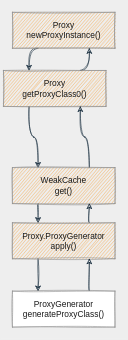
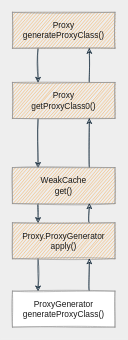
- <mxCell id="3" value="&lt;font style=&quot;font-size: 14px&quot;&gt;Proxy&lt;br&gt;newProxyInstance()&lt;/font&gt;" style="rounded=0;whiteSpace=wrap;html=1;sketch=1;fontColor=#1A1A1A;strokeColor=#909090;fillColor=#F5AB50;" vertex="1" parent="1"><mxGeometry x="20" y="20" width="171" height="60" as="geometry" /></mxCell>
+ <mxCell id="3" value="&lt;font style=&quot;font-size: 14px&quot;&gt;Proxy&lt;br&gt;generateProxyClass()&lt;/font&gt;" style="rounded=0;whiteSpace=wrap;html=1;sketch=1;fontColor=#1A1A1A;strokeColor=#909090;fillColor=#F5AB50;" vertex="1" parent="1"><mxGeometry x="20" y="20" width="171" height="60" as="geometry" /></mxCell>
- <mxCell id="6" value="&lt;font style=&quot;font-size: 14px&quot;&gt;Proxy&lt;br&gt;getProxyClass0()&lt;/font&gt;" style="rounded=0;whiteSpace=wrap;html=1;sketch=1;fontColor=#1A1A1A;strokeColor=#909090;fillColor=#F5AB50;" vertex="1" parent="1"><mxGeometry x="5" y="117" width="171" height="60" as="geometry" /></mxCell>
+ <mxCell id="6" value="&lt;font style=&quot;font-size: 14px&quot;&gt;Proxy&lt;br&gt;getProxyClass0()&lt;/font&gt;" style="rounded=0;whiteSpace=wrap;html=1;sketch=1;fontColor=#1A1A1A;strokeColor=#909090;fillColor=#F5AB50;" vertex="1" parent="1"><mxGeometry x="20" y="137" width="171" height="60" as="geometry" /></mxCell>
